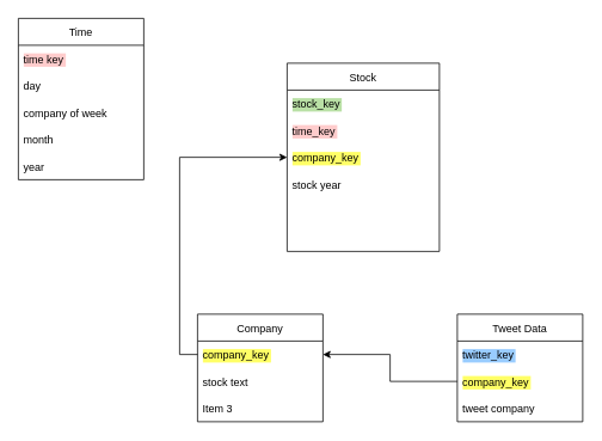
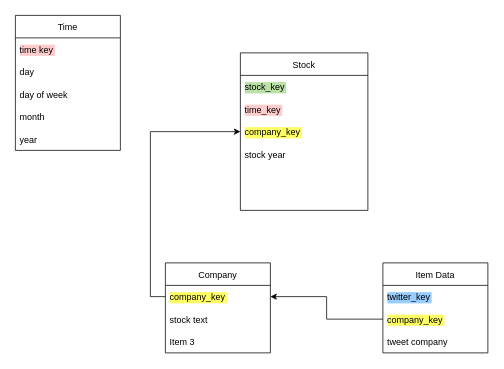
- <mxCell id="12" value="company of week" style="text;strokeColor=none;fillColor=none;align=left;verticalAlign=middle;spacingLeft=4;spacingRight=4;overflow=hidden;points=[[0,0.5],[1,0.5]];portConstraint=eastwest;rotatable=0;" parent="9" vertex="1"><mxGeometry y="90" width="140" height="30" as="geometry" /></mxCell>
+ <mxCell id="12" value="day of week" style="text;strokeColor=none;fillColor=none;align=left;verticalAlign=middle;spacingLeft=4;spacingRight=4;overflow=hidden;points=[[0,0.5],[1,0.5]];portConstraint=eastwest;rotatable=0;" parent="9" vertex="1"><mxGeometry y="90" width="140" height="30" as="geometry" /></mxCell>
- <mxCell id="19" value="Tweet Data" style="swimlane;fontStyle=0;childLayout=stackLayout;horizontal=1;startSize=30;horizontalStack=0;resizeParent=1;resizeParentMax=0;resizeLast=0;collapsible=1;marginBottom=0;labelBackgroundColor=none;" parent="1" vertex="1"><mxGeometry x="510" y="350" width="140" height="120" as="geometry" /></mxCell>
+ <mxCell id="19" value="Item Data" style="swimlane;fontStyle=0;childLayout=stackLayout;horizontal=1;startSize=30;horizontalStack=0;resizeParent=1;resizeParentMax=0;resizeLast=0;collapsible=1;marginBottom=0;labelBackgroundColor=none;" parent="1" vertex="1"><mxGeometry x="510" y="350" width="140" height="120" as="geometry" /></mxCell>
